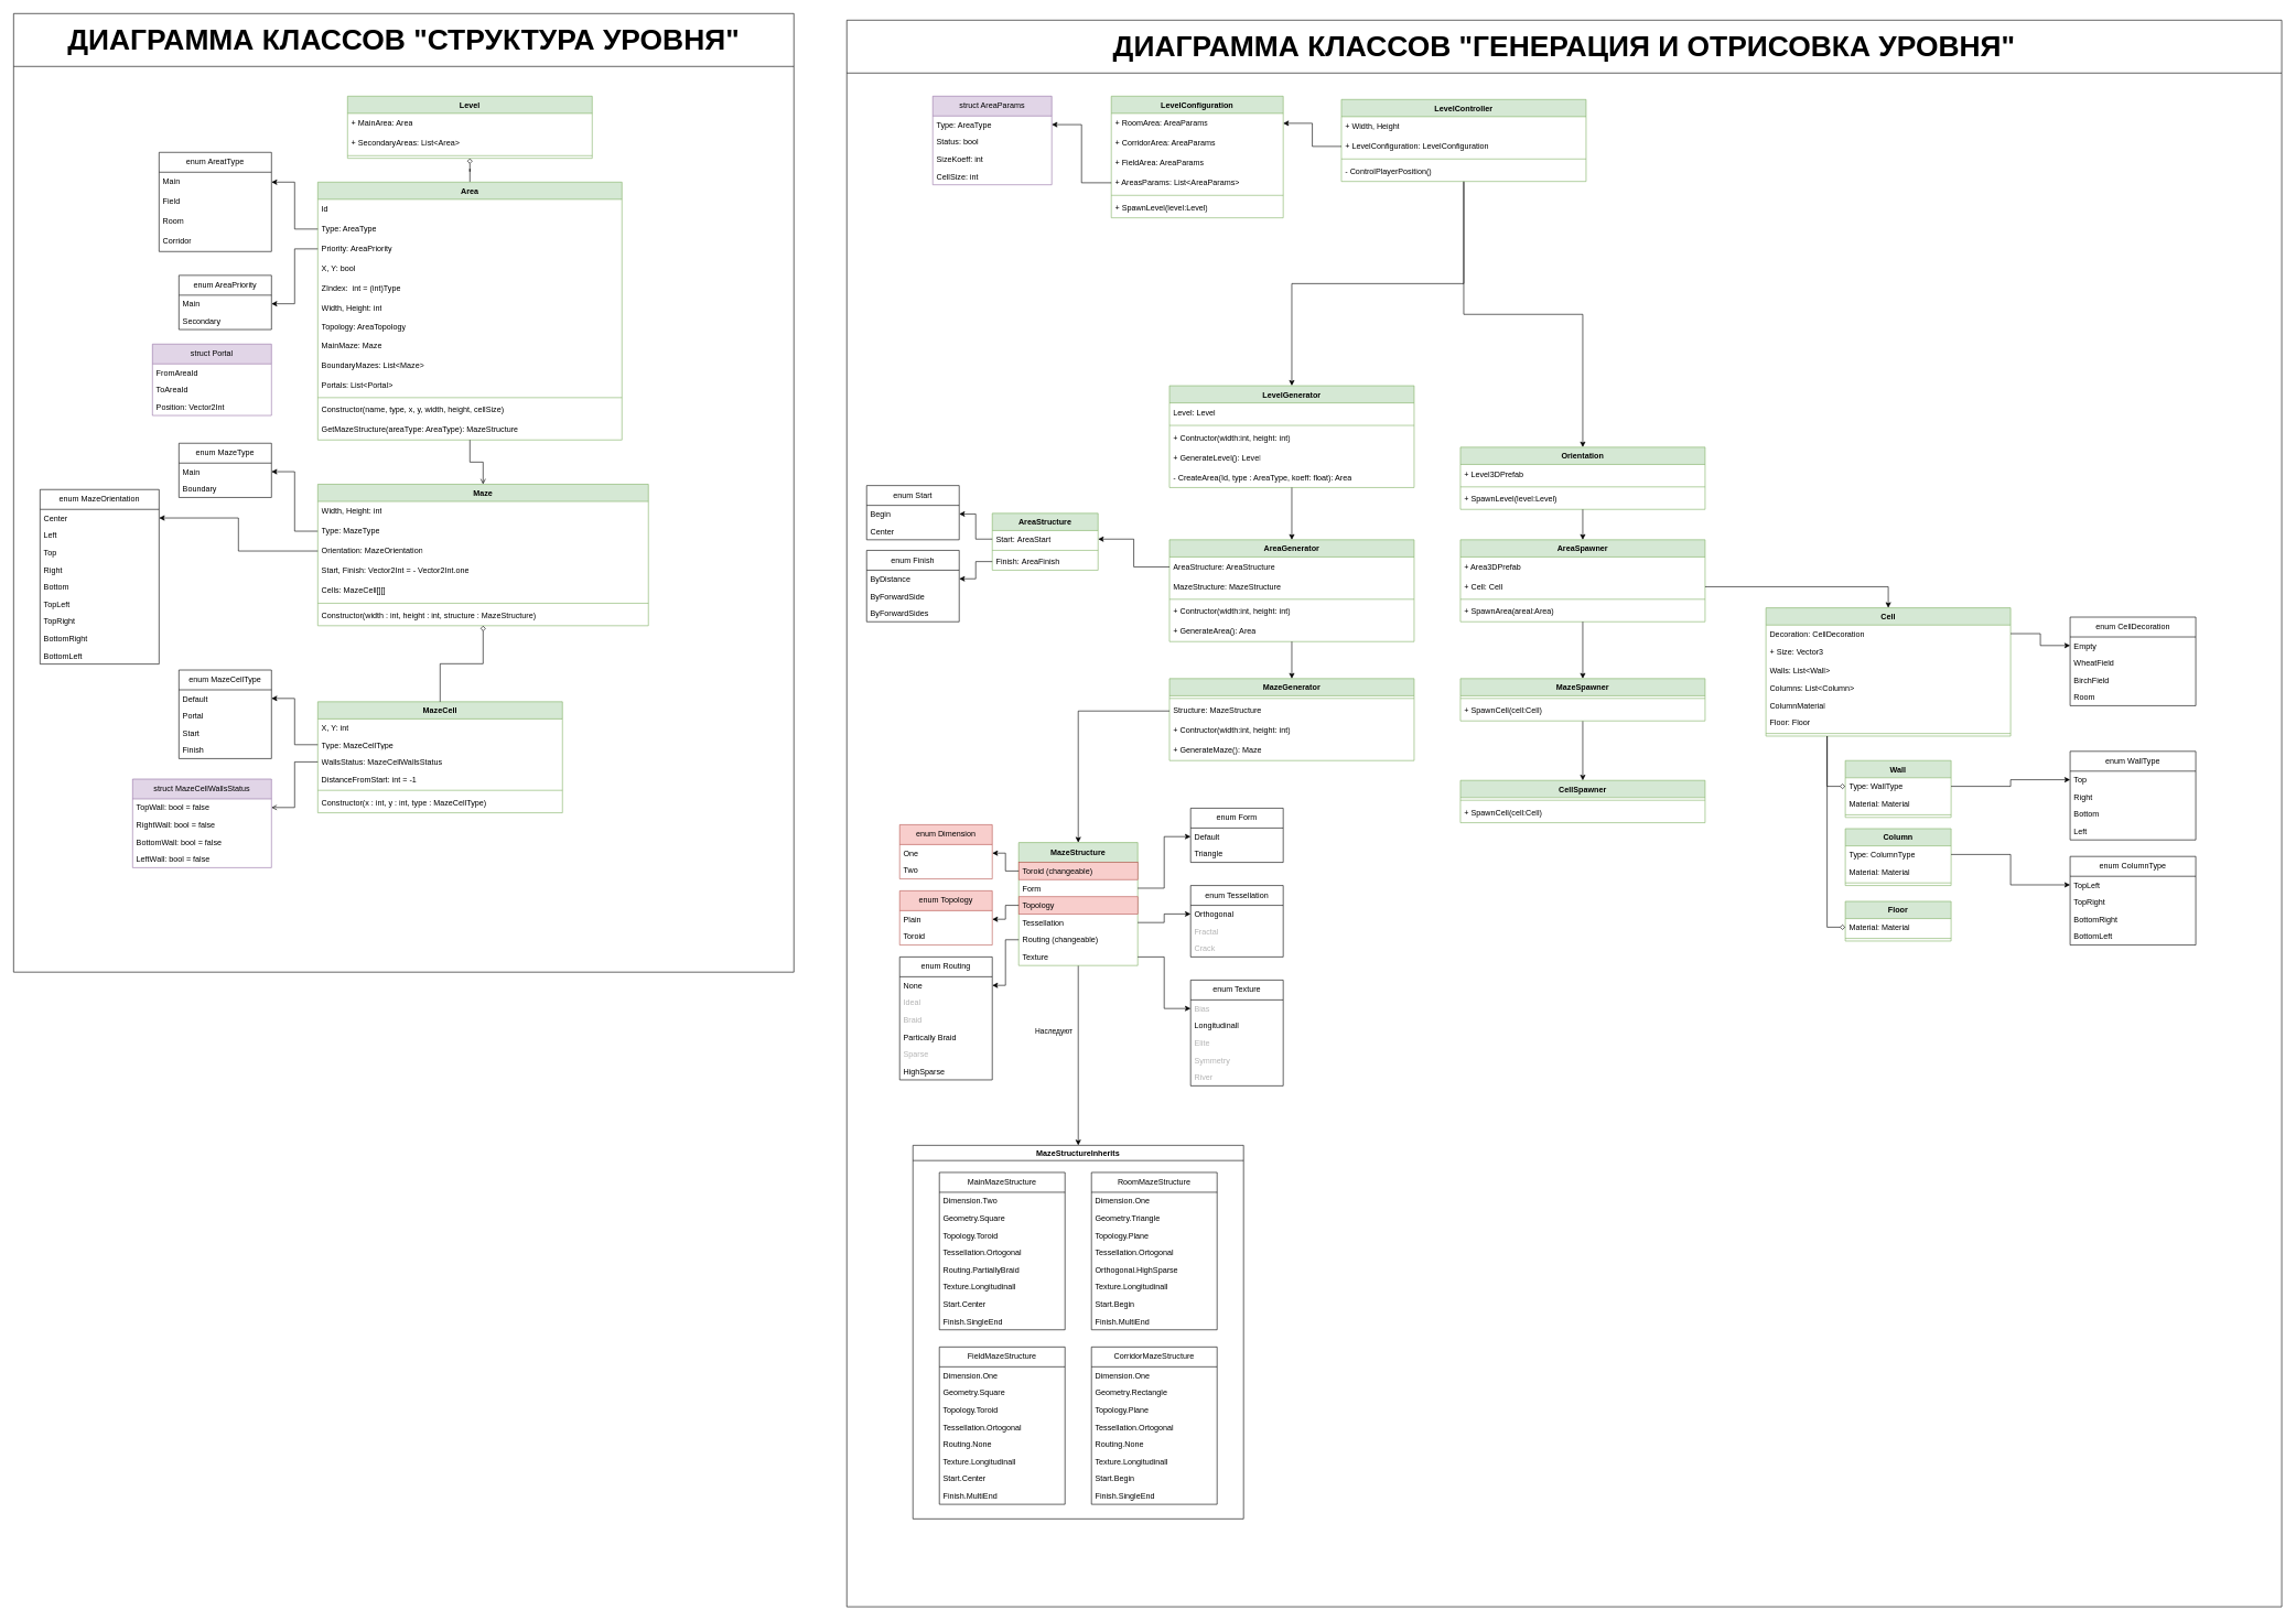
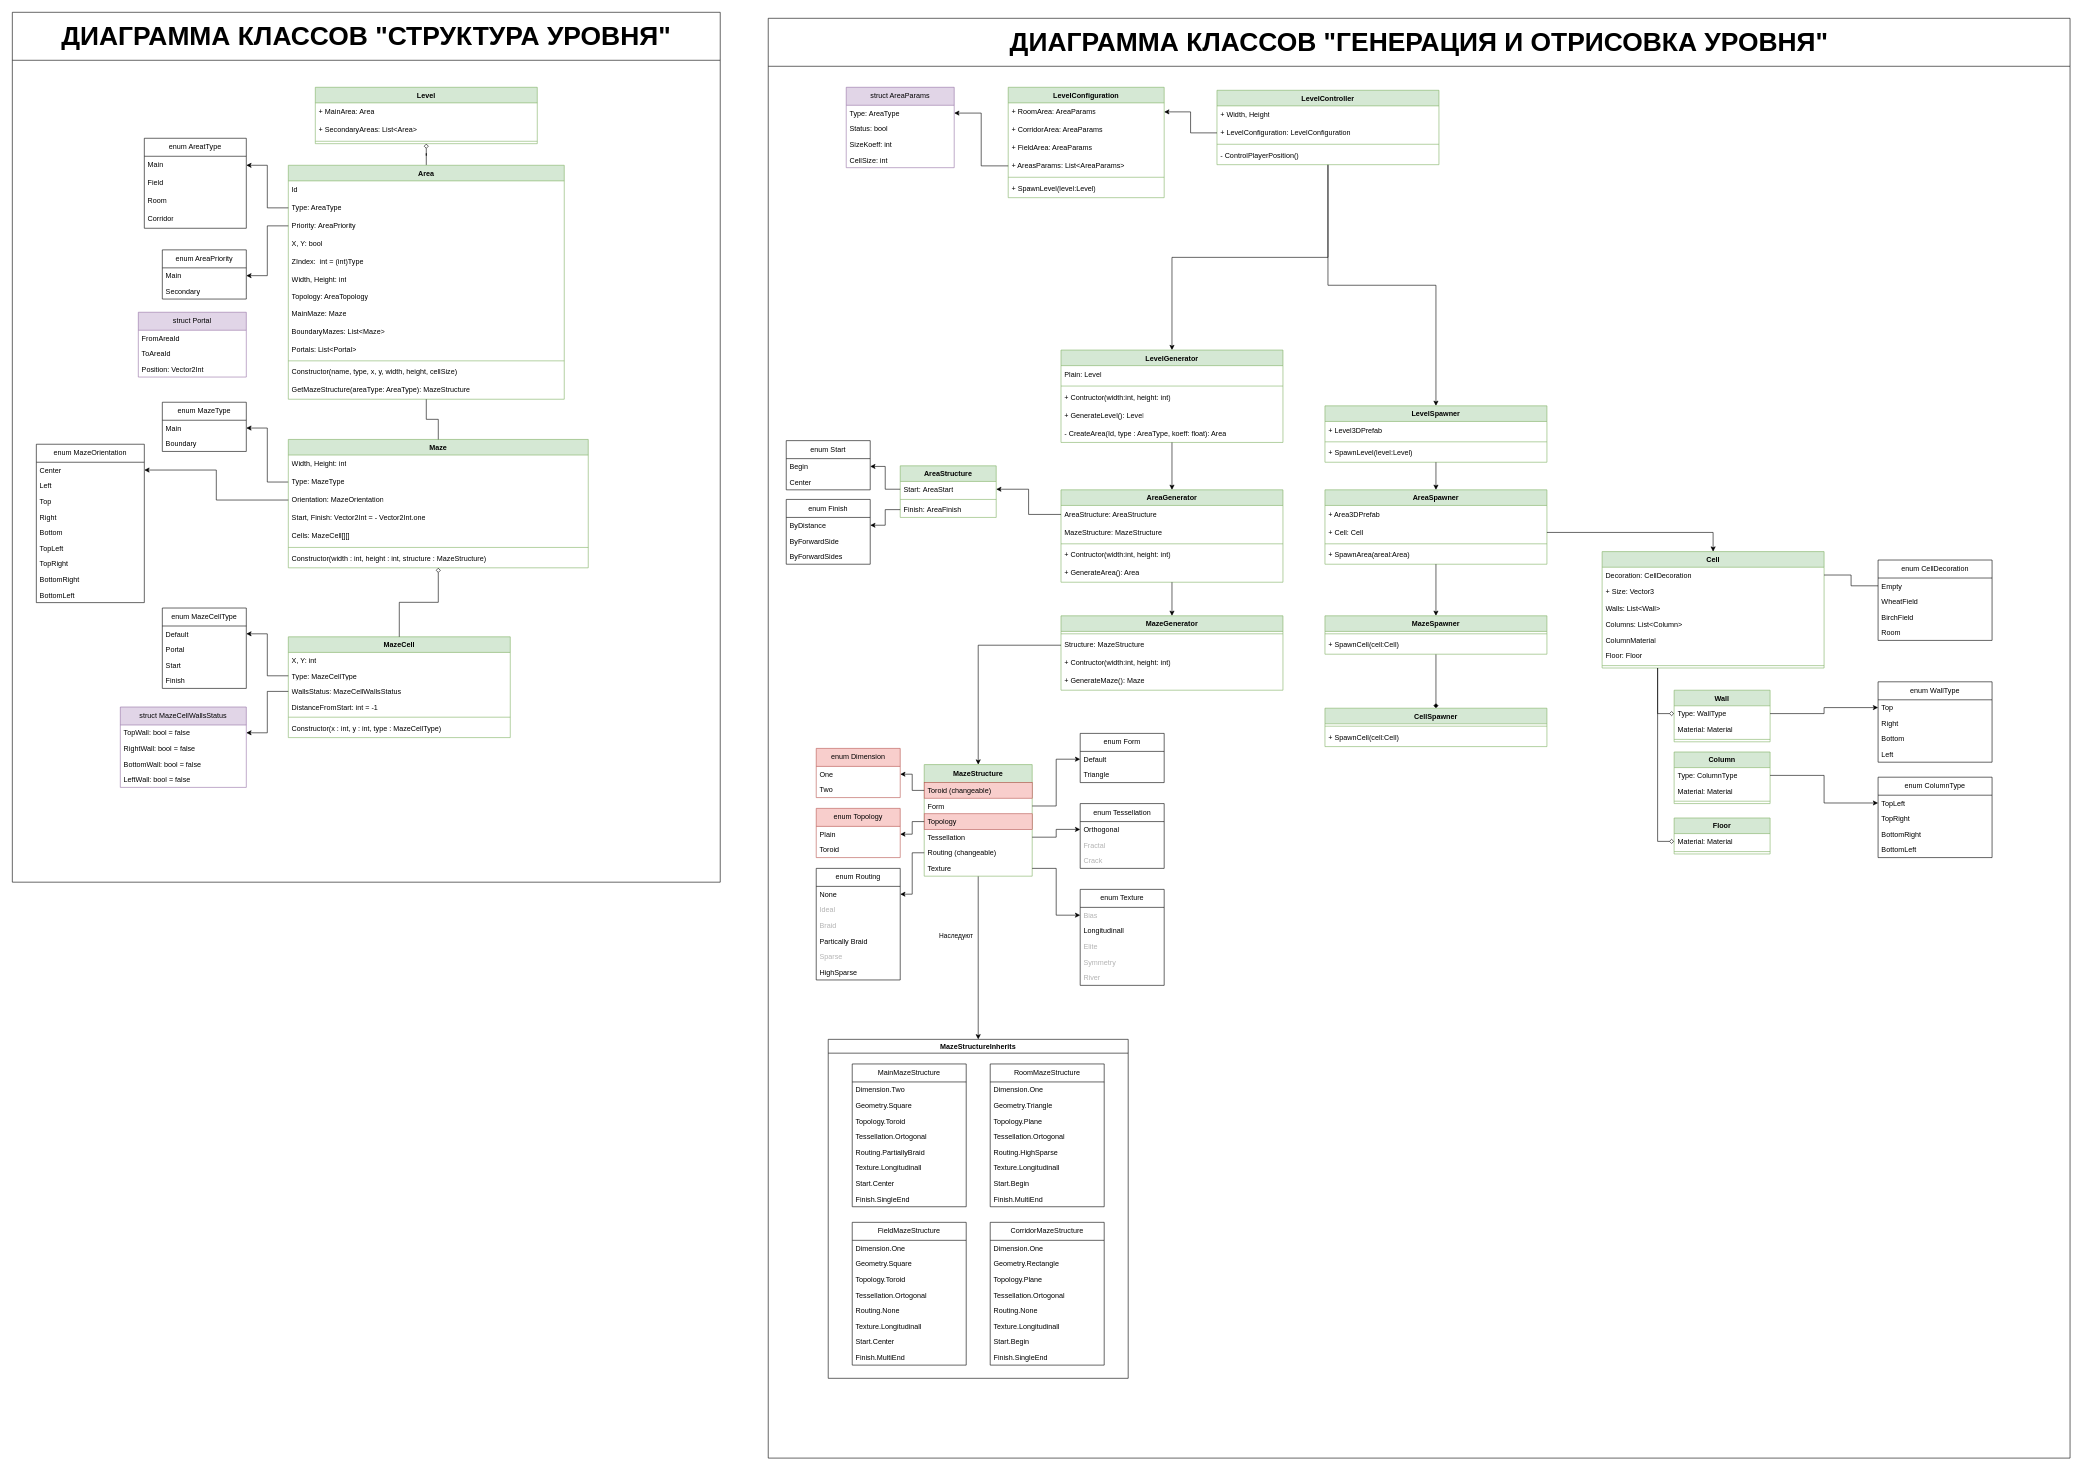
- <mxCell id="22" value="Level: Level" style="text;strokeColor=none;fillColor=none;align=left;verticalAlign=middle;spacingLeft=4;spacingRight=4;overflow=hidden;points=[[0,0.5],[1,0.5]];portConstraint=eastwest;rotatable=0;whiteSpace=wrap;html=1;" parent="21" vertex="1"><mxGeometry y="26" width="370" height="30" as="geometry" /></mxCell>
+ <mxCell id="22" value="Plain: Level" style="text;strokeColor=none;fillColor=none;align=left;verticalAlign=middle;spacingLeft=4;spacingRight=4;overflow=hidden;points=[[0,0.5],[1,0.5]];portConstraint=eastwest;rotatable=0;whiteSpace=wrap;html=1;" parent="21" vertex="1"><mxGeometry y="26" width="370" height="30" as="geometry" /></mxCell>
- <mxCell id="27" value="Orientation" style="swimlane;fontStyle=1;align=center;verticalAlign=top;childLayout=stackLayout;horizontal=1;startSize=26;horizontalStack=0;resizeParent=1;resizeParentMax=0;resizeLast=0;collapsible=1;marginBottom=0;whiteSpace=wrap;html=1;spacingLeft=4;spacingRight=4;fontFamily=Helvetica;fontSize=12;fillColor=#d5e8d4;strokeColor=#82b366;" parent="2" vertex="1"><mxGeometry x="928" y="646" width="370" height="94" as="geometry" /></mxCell>
+ <mxCell id="27" value="LevelSpawner" style="swimlane;fontStyle=1;align=center;verticalAlign=top;childLayout=stackLayout;horizontal=1;startSize=26;horizontalStack=0;resizeParent=1;resizeParentMax=0;resizeLast=0;collapsible=1;marginBottom=0;whiteSpace=wrap;html=1;spacingLeft=4;spacingRight=4;fontFamily=Helvetica;fontSize=12;fillColor=#d5e8d4;strokeColor=#82b366;" parent="2" vertex="1"><mxGeometry x="928" y="646" width="370" height="94" as="geometry" /></mxCell>
- <mxCell id="239" style="edgeStyle=orthogonalEdgeStyle;rounded=0;orthogonalLoop=1;jettySize=auto;html=1;entryX=0.5;entryY=0;entryDx=0;entryDy=0;fontFamily=Helvetica;fontSize=12;fontColor=default;startArrow=none;startFill=0;endArrow=open;endFill=0;" parent="194" source="216" target="231" edge="1"><mxGeometry relative="1" as="geometry" /></mxCell>
+ <mxCell id="239" style="edgeStyle=orthogonalEdgeStyle;rounded=0;orthogonalLoop=1;jettySize=auto;html=1;entryX=0.5;entryY=0;entryDx=0;entryDy=0;fontFamily=Helvetica;fontSize=12;fontColor=default;startArrow=none;startFill=0;endArrow=none;endFill=0;" parent="194" source="216" target="231" edge="1"><mxGeometry relative="1" as="geometry" /></mxCell>
- <mxCell id="190" style="edgeStyle=orthogonalEdgeStyle;rounded=0;orthogonalLoop=1;jettySize=auto;html=1;exitX=1;exitY=0.5;exitDx=0;exitDy=0;entryX=0;entryY=0.5;entryDx=0;entryDy=0;fontFamily=Helvetica;fontSize=12;fontColor=default;" parent="2" source="155" target="163" edge="1"><mxGeometry relative="1" as="geometry" /></mxCell>
+ <mxCell id="190" style="edgeStyle=orthogonalEdgeStyle;rounded=0;orthogonalLoop=1;jettySize=auto;html=1;exitX=1;exitY=0.5;exitDx=0;exitDy=0;entryX=0;entryY=0.5;entryDx=0;entryDy=0;fontFamily=Helvetica;fontSize=12;fontColor=default;endArrow=none;" parent="2" source="155" target="163" edge="1"><mxGeometry relative="1" as="geometry" /></mxCell>
- <mxCell id="150" style="edgeStyle=orthogonalEdgeStyle;rounded=0;orthogonalLoop=1;jettySize=auto;html=1;entryX=0.5;entryY=0;entryDx=0;entryDy=0;" parent="2" source="151" target="50" edge="1"><mxGeometry relative="1" as="geometry" /></mxCell>
+ <mxCell id="150" style="edgeStyle=orthogonalEdgeStyle;rounded=0;orthogonalLoop=1;jettySize=auto;html=1;entryX=0.5;entryY=0;entryDx=0;entryDy=0;endArrow=diamond;" parent="2" source="151" target="50" edge="1"><mxGeometry relative="1" as="geometry" /></mxCell>
- <mxCell id="259" style="edgeStyle=orthogonalEdgeStyle;rounded=0;orthogonalLoop=1;jettySize=auto;html=1;exitX=0;exitY=0.5;exitDx=0;exitDy=0;entryX=1;entryY=0.5;entryDx=0;entryDy=0;fontFamily=Helvetica;fontSize=12;fontColor=default;endArrow=open;" parent="194" source="243" target="255" edge="1"><mxGeometry relative="1" as="geometry" /></mxCell>
+ <mxCell id="259" style="edgeStyle=orthogonalEdgeStyle;rounded=0;orthogonalLoop=1;jettySize=auto;html=1;exitX=0;exitY=0.5;exitDx=0;exitDy=0;entryX=1;entryY=0.5;entryDx=0;entryDy=0;fontFamily=Helvetica;fontSize=12;fontColor=default;" parent="194" source="243" target="255" edge="1"><mxGeometry relative="1" as="geometry" /></mxCell>
- <mxCell id="72" value="Orthogonal.HighSparse" style="text;align=left;verticalAlign=top;spacingLeft=4;spacingRight=4;overflow=hidden;rotatable=0;points=[[0,0.5],[1,0.5]];portConstraint=eastwest;rounded=0;shadow=0;html=0;" parent="67" vertex="1"><mxGeometry y="134" width="190" height="26" as="geometry" /></mxCell>
+ <mxCell id="72" value="Routing.HighSparse" style="text;align=left;verticalAlign=top;spacingLeft=4;spacingRight=4;overflow=hidden;rotatable=0;points=[[0,0.5],[1,0.5]];portConstraint=eastwest;rounded=0;shadow=0;html=0;" parent="67" vertex="1"><mxGeometry y="134" width="190" height="26" as="geometry" /></mxCell>
